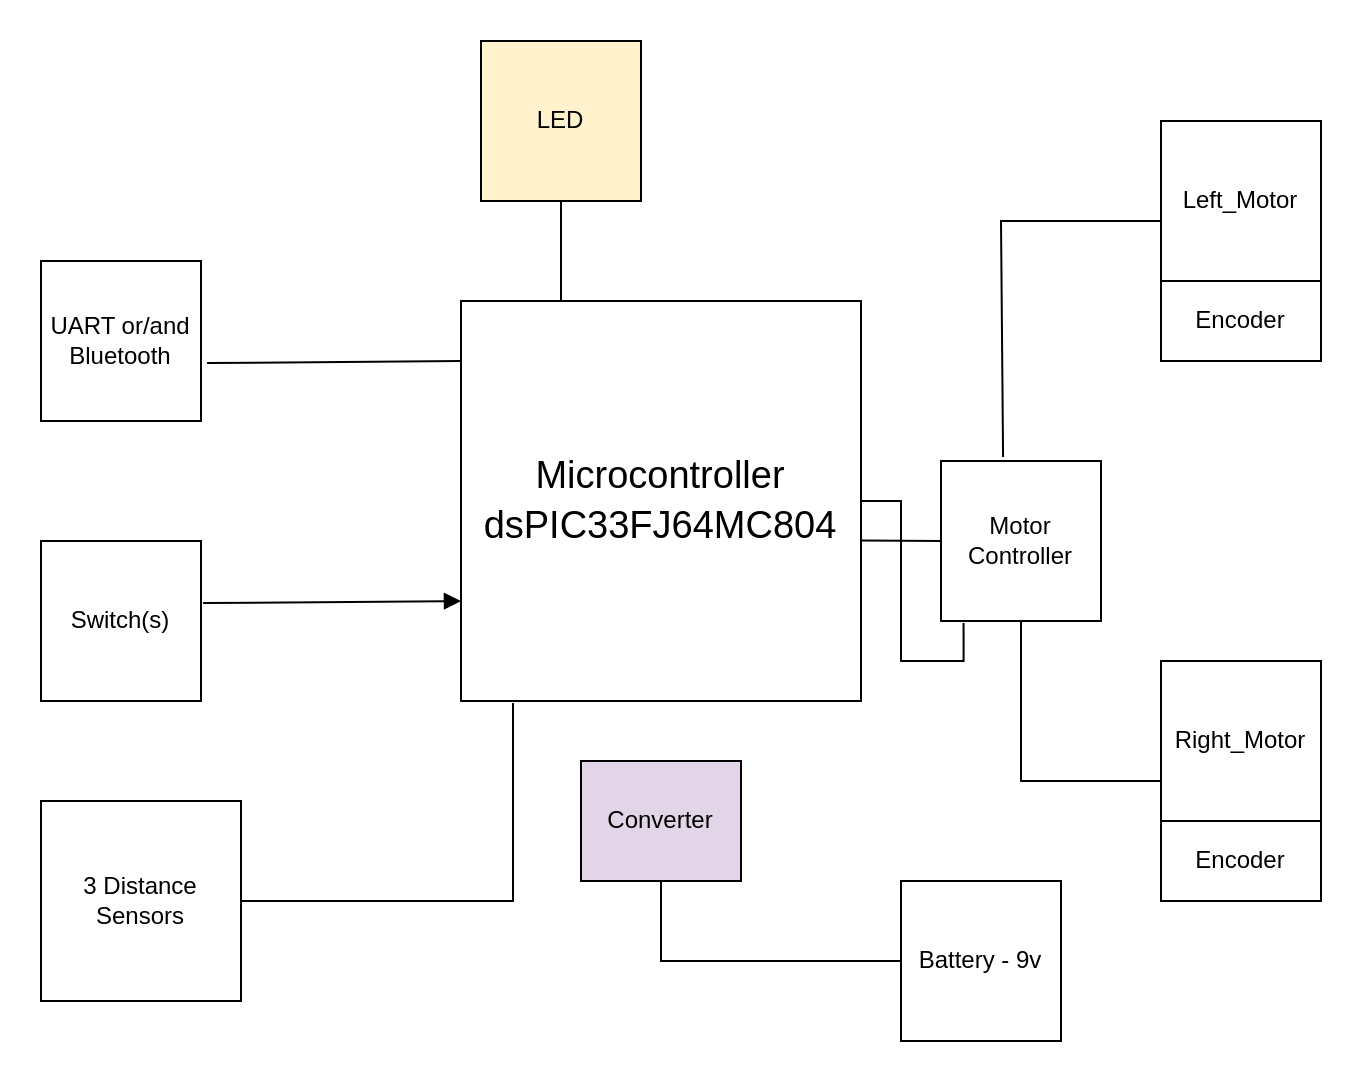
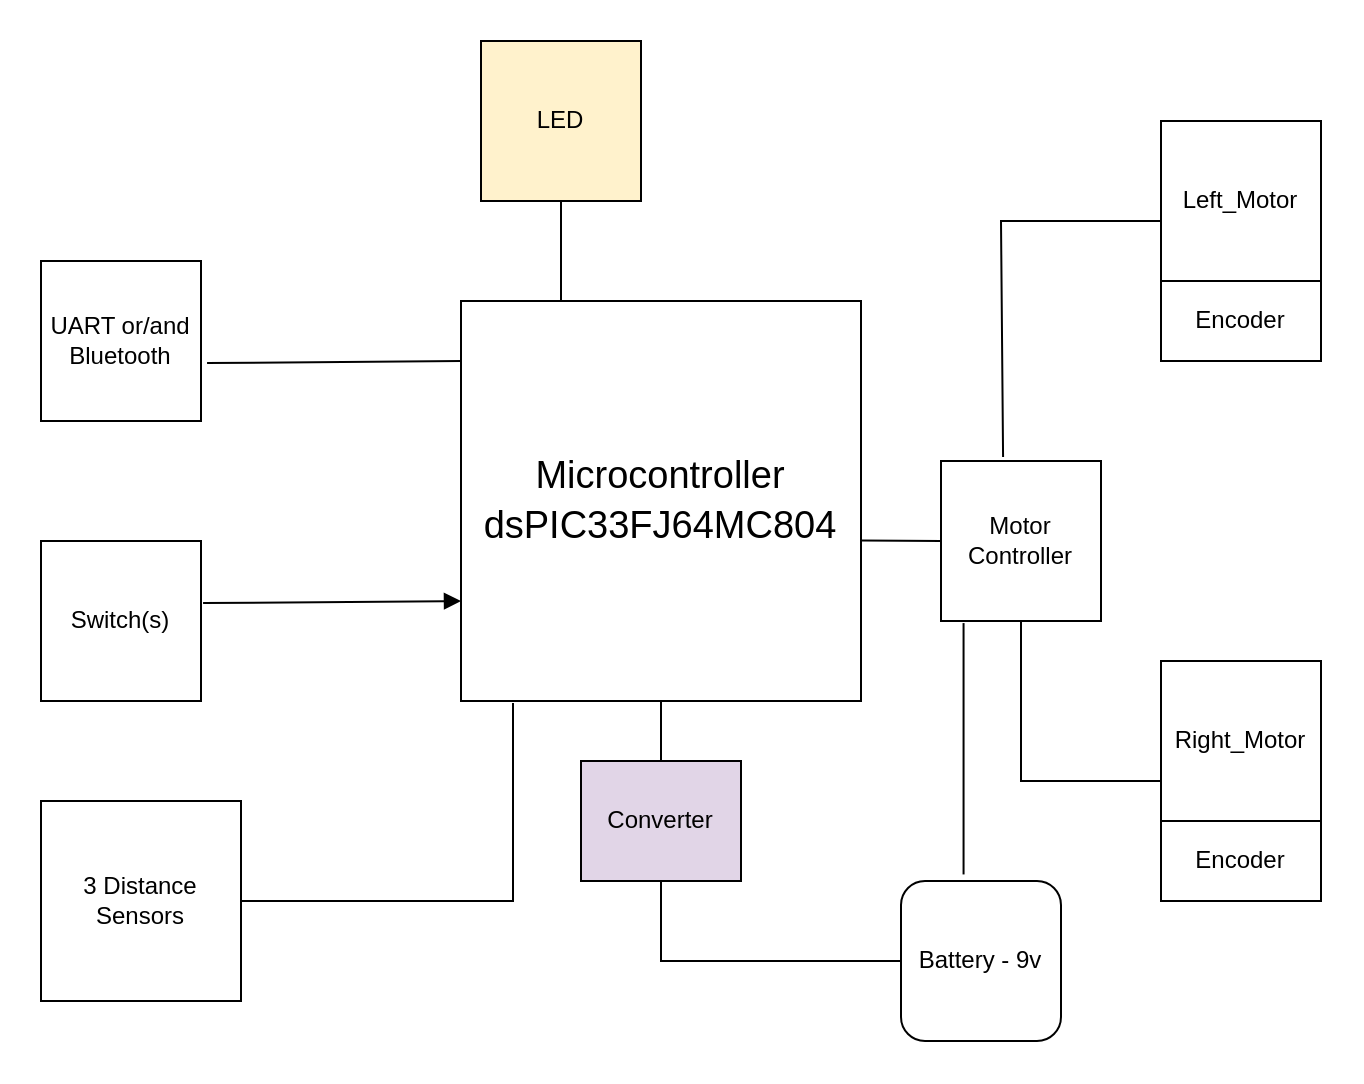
- <mxCell id="15" style="edgeStyle=orthogonalEdgeStyle;rounded=0;orthogonalLoop=1;jettySize=auto;html=1;exitX=0.141;exitY=1.013;exitDx=0;exitDy=0;exitPerimeter=0;startArrow=none;startFill=0;endArrow=none;endFill=0;" parent="1" source="16" target="2" edge="1"><mxGeometry relative="1" as="geometry" /></mxCell>
+ <mxCell id="15" style="edgeStyle=orthogonalEdgeStyle;rounded=0;orthogonalLoop=1;jettySize=auto;html=1;entryX=0.391;entryY=-0.041;entryDx=0;entryDy=0;exitX=0.141;exitY=1.013;exitDx=0;exitDy=0;exitPerimeter=0;entryPerimeter=0;startArrow=none;startFill=0;endArrow=none;endFill=0;" parent="1" source="16" target="14" edge="1"><mxGeometry relative="1" as="geometry" /></mxCell>
+ <mxCell id="20" value="" style="endArrow=none;html=1;rounded=0;entryX=0.5;entryY=1;entryDx=0;entryDy=0;exitX=0.5;exitY=0;exitDx=0;exitDy=0;" parent="1" source="18" target="2" edge="1"><mxGeometry width="50" height="50" relative="1" as="geometry"><mxPoint x="170" y="480" as="sourcePoint" /><mxPoint x="220" y="430" as="targetPoint" /></mxGeometry></mxCell>
- <mxCell id="14" value="Battery - 9v" style="whiteSpace=wrap;html=1;aspect=fixed;" parent="1" vertex="1"><mxGeometry x="450" y="440" width="80" height="80" as="geometry" /></mxCell>
+ <mxCell id="14" value="Battery - 9v" style="whiteSpace=wrap;html=1;aspect=fixed;rounded=1;" parent="1" vertex="1"><mxGeometry x="450" y="440" width="80" height="80" as="geometry" /></mxCell>
